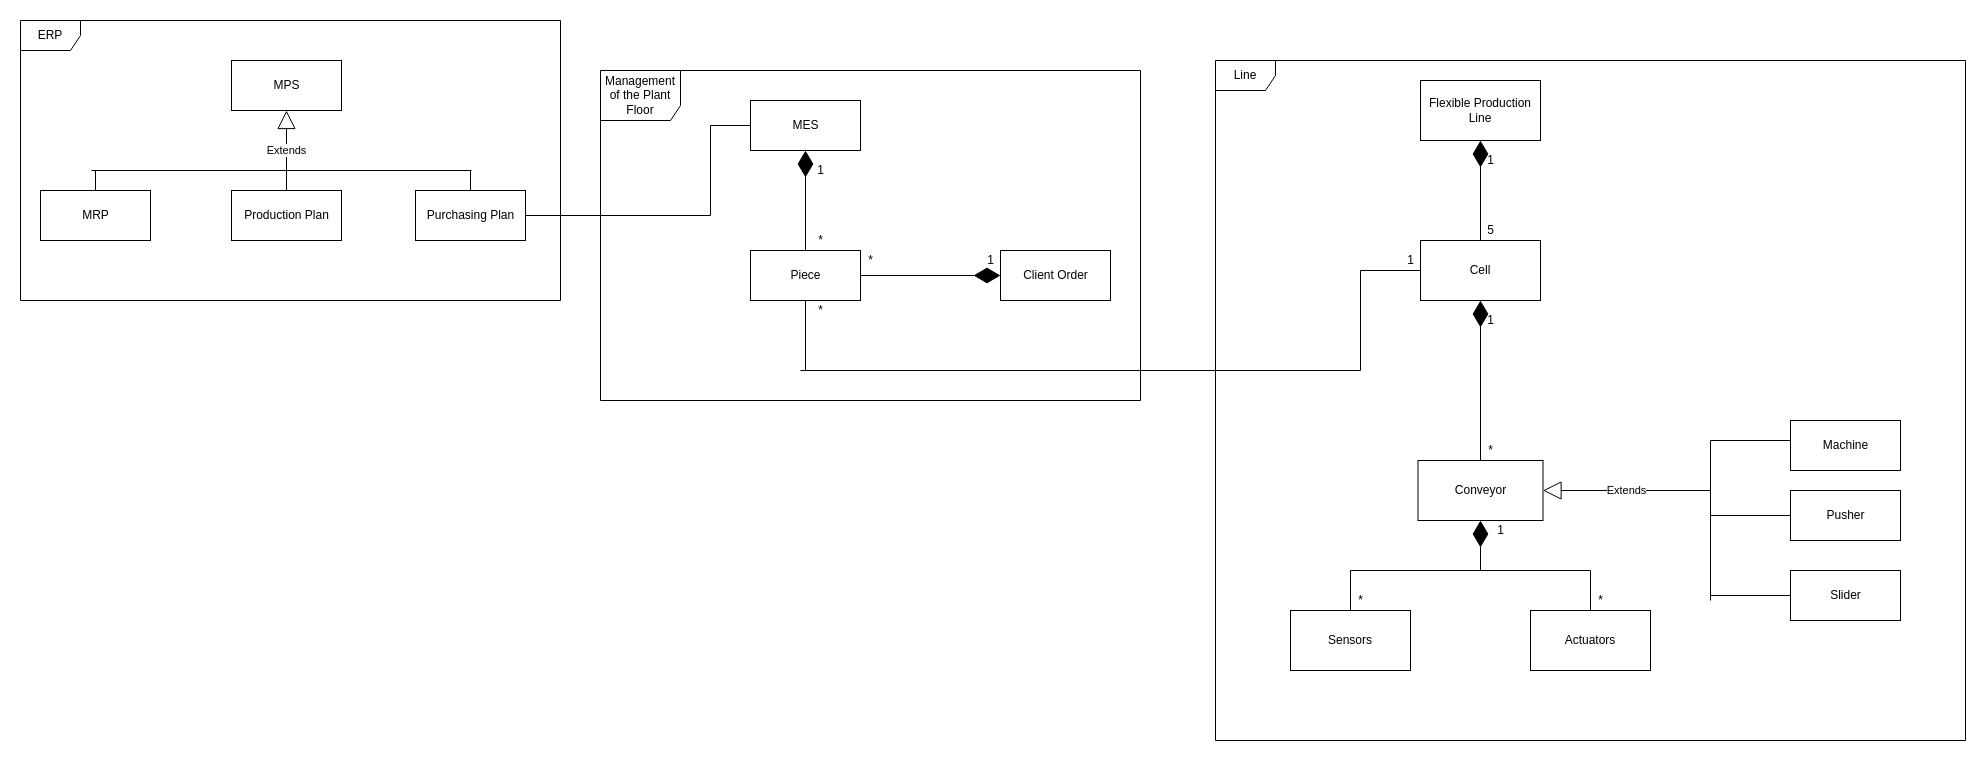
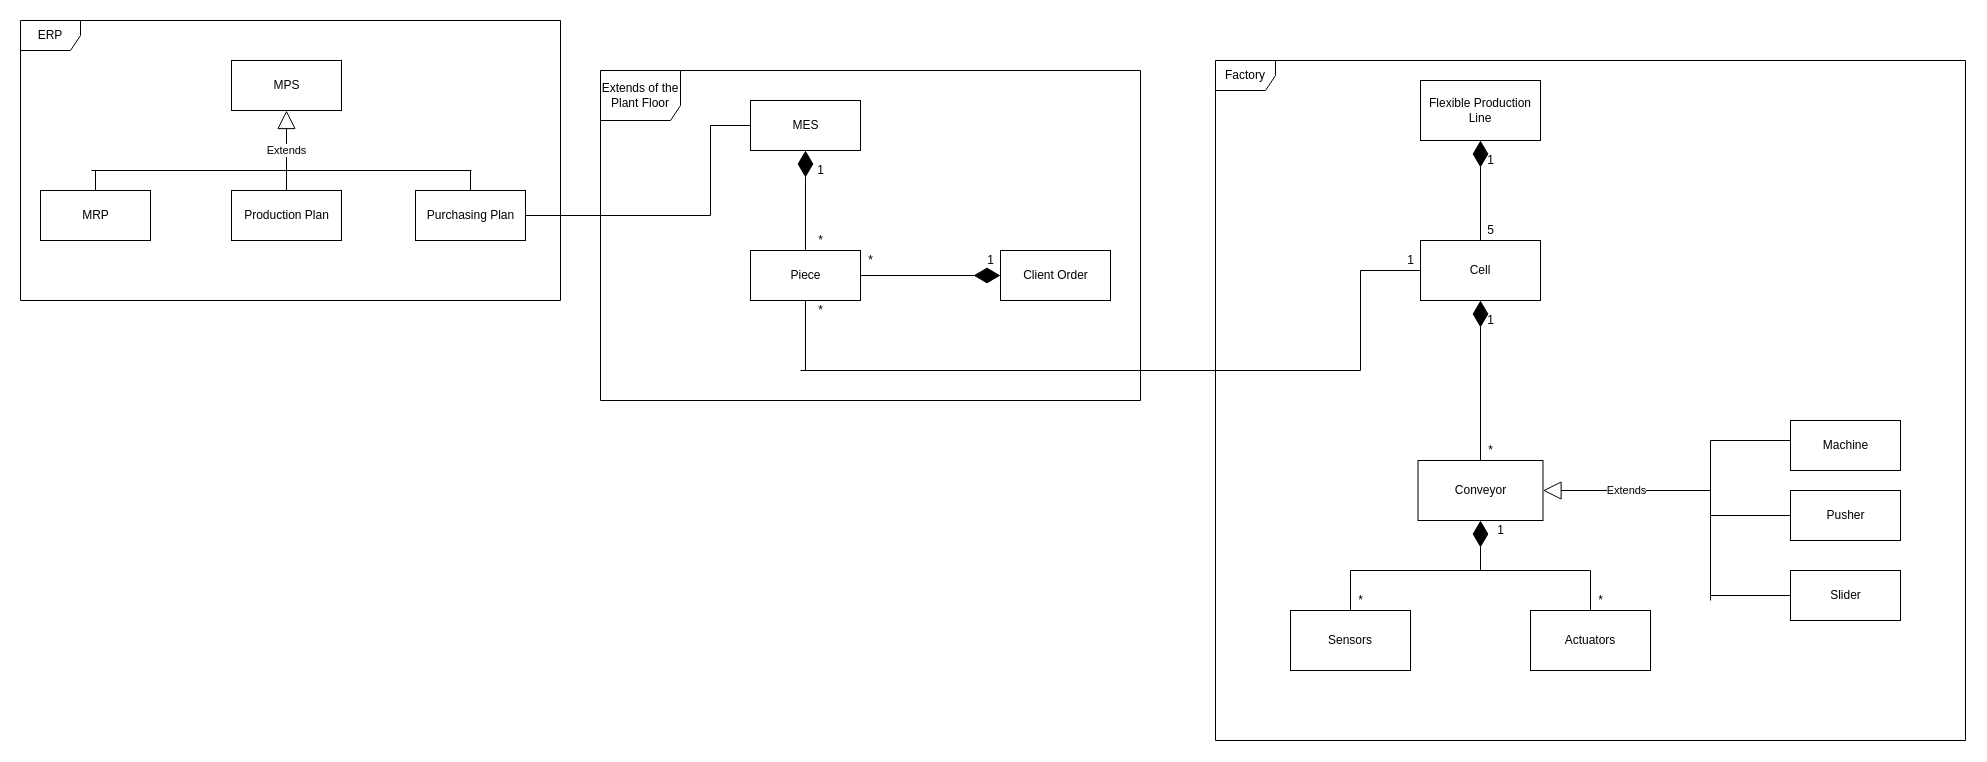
- <mxCell id="28" value="Line" style="shape=umlFrame;whiteSpace=wrap;html=1;" parent="1" vertex="1"><mxGeometry x="1215" y="60" width="750" height="680" as="geometry" /></mxCell>
+ <mxCell id="28" value="Factory" style="shape=umlFrame;whiteSpace=wrap;html=1;" parent="1" vertex="1"><mxGeometry x="1215" y="60" width="750" height="680" as="geometry" /></mxCell>
- <mxCell id="47" value="Management of the Plant Floor" style="shape=umlFrame;whiteSpace=wrap;html=1;width=80;height=50;" vertex="1" parent="1"><mxGeometry x="600" y="70" width="540" height="330" as="geometry" /></mxCell>
+ <mxCell id="47" value="Extends of the Plant Floor" style="shape=umlFrame;whiteSpace=wrap;html=1;width=80;height=50;" vertex="1" parent="1"><mxGeometry x="600" y="70" width="540" height="330" as="geometry" /></mxCell>
